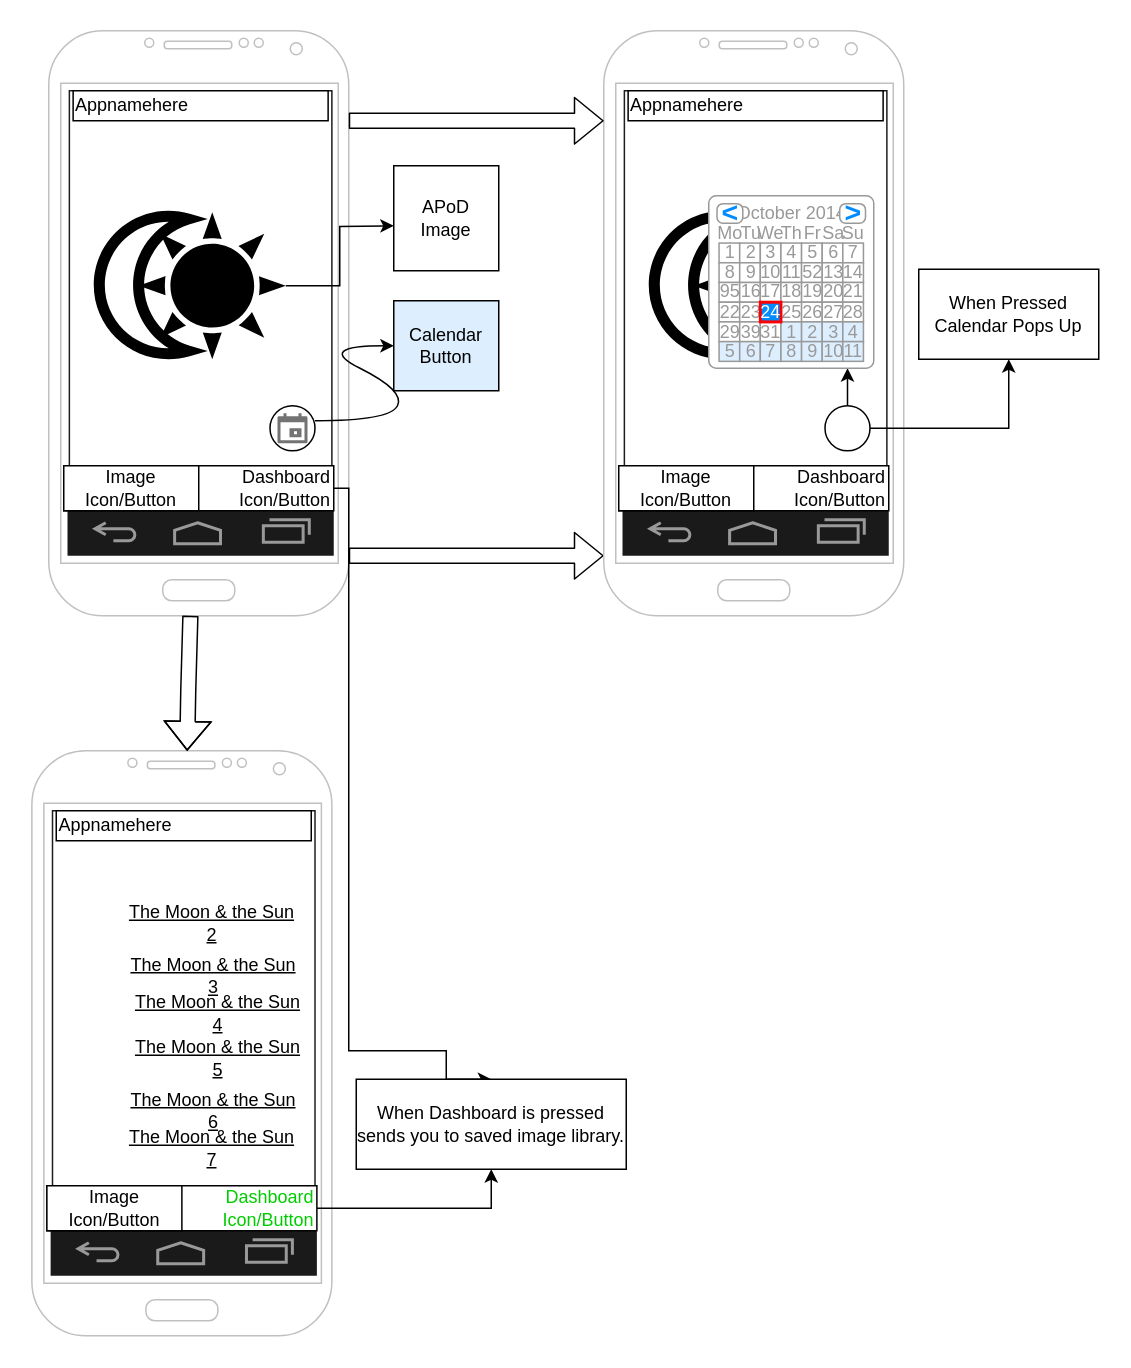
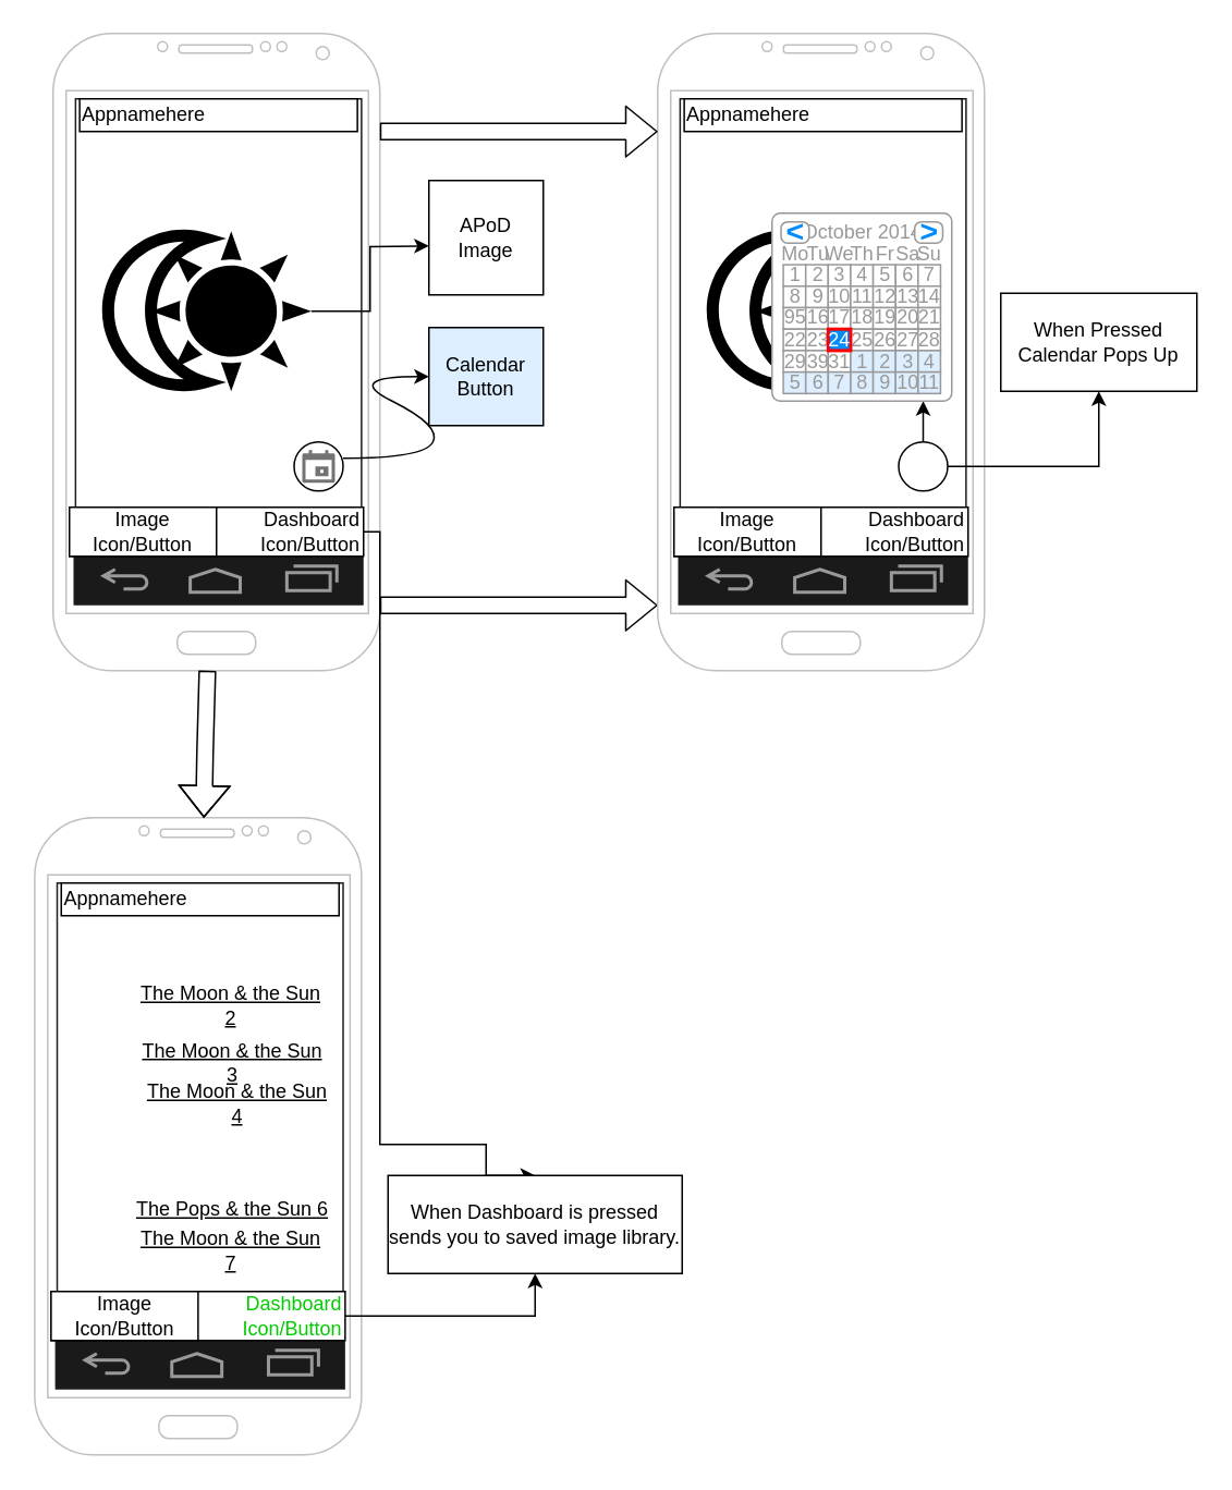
- <mxCell id="52" value="52" style="strokeWidth=1;shadow=0;dashed=0;align=center;html=1;shape=mxgraph.mockup.forms.rrect;rSize=0;strokeColor=#999999;fontColor=#999999;" vertex="1" parent="30"><mxGeometry x="61.875" y="44.686" width="13.75" height="13.143" as="geometry" /></mxCell>
+ <mxCell id="52" value="12" style="strokeWidth=1;shadow=0;dashed=0;align=center;html=1;shape=mxgraph.mockup.forms.rrect;rSize=0;strokeColor=#999999;fontColor=#999999;" vertex="1" parent="30"><mxGeometry x="61.875" y="44.686" width="13.75" height="13.143" as="geometry" /></mxCell>
- <mxCell id="103" value="&lt;u&gt;The Moon &amp;amp; the Sun 5&lt;/u&gt;" style="text;html=1;strokeColor=none;fillColor=none;align=center;verticalAlign=middle;whiteSpace=wrap;rounded=0;" vertex="1" parent="1"><mxGeometry x="84.5" y="695" width="120" height="20" as="geometry" /></mxCell>
- <mxCell id="104" value="&lt;u&gt;The Moon &amp;amp; the Sun 6&lt;/u&gt;" style="text;html=1;strokeColor=none;fillColor=none;align=center;verticalAlign=middle;whiteSpace=wrap;rounded=0;" vertex="1" parent="1"><mxGeometry x="82" y="730" width="120" height="20" as="geometry" /></mxCell>
+ <mxCell id="104" value="&lt;u&gt;The Pops &amp;amp; the Sun 6&lt;/u&gt;" style="text;html=1;strokeColor=none;fillColor=none;align=center;verticalAlign=middle;whiteSpace=wrap;rounded=0;" vertex="1" parent="1"><mxGeometry x="82" y="730" width="120" height="20" as="geometry" /></mxCell>
